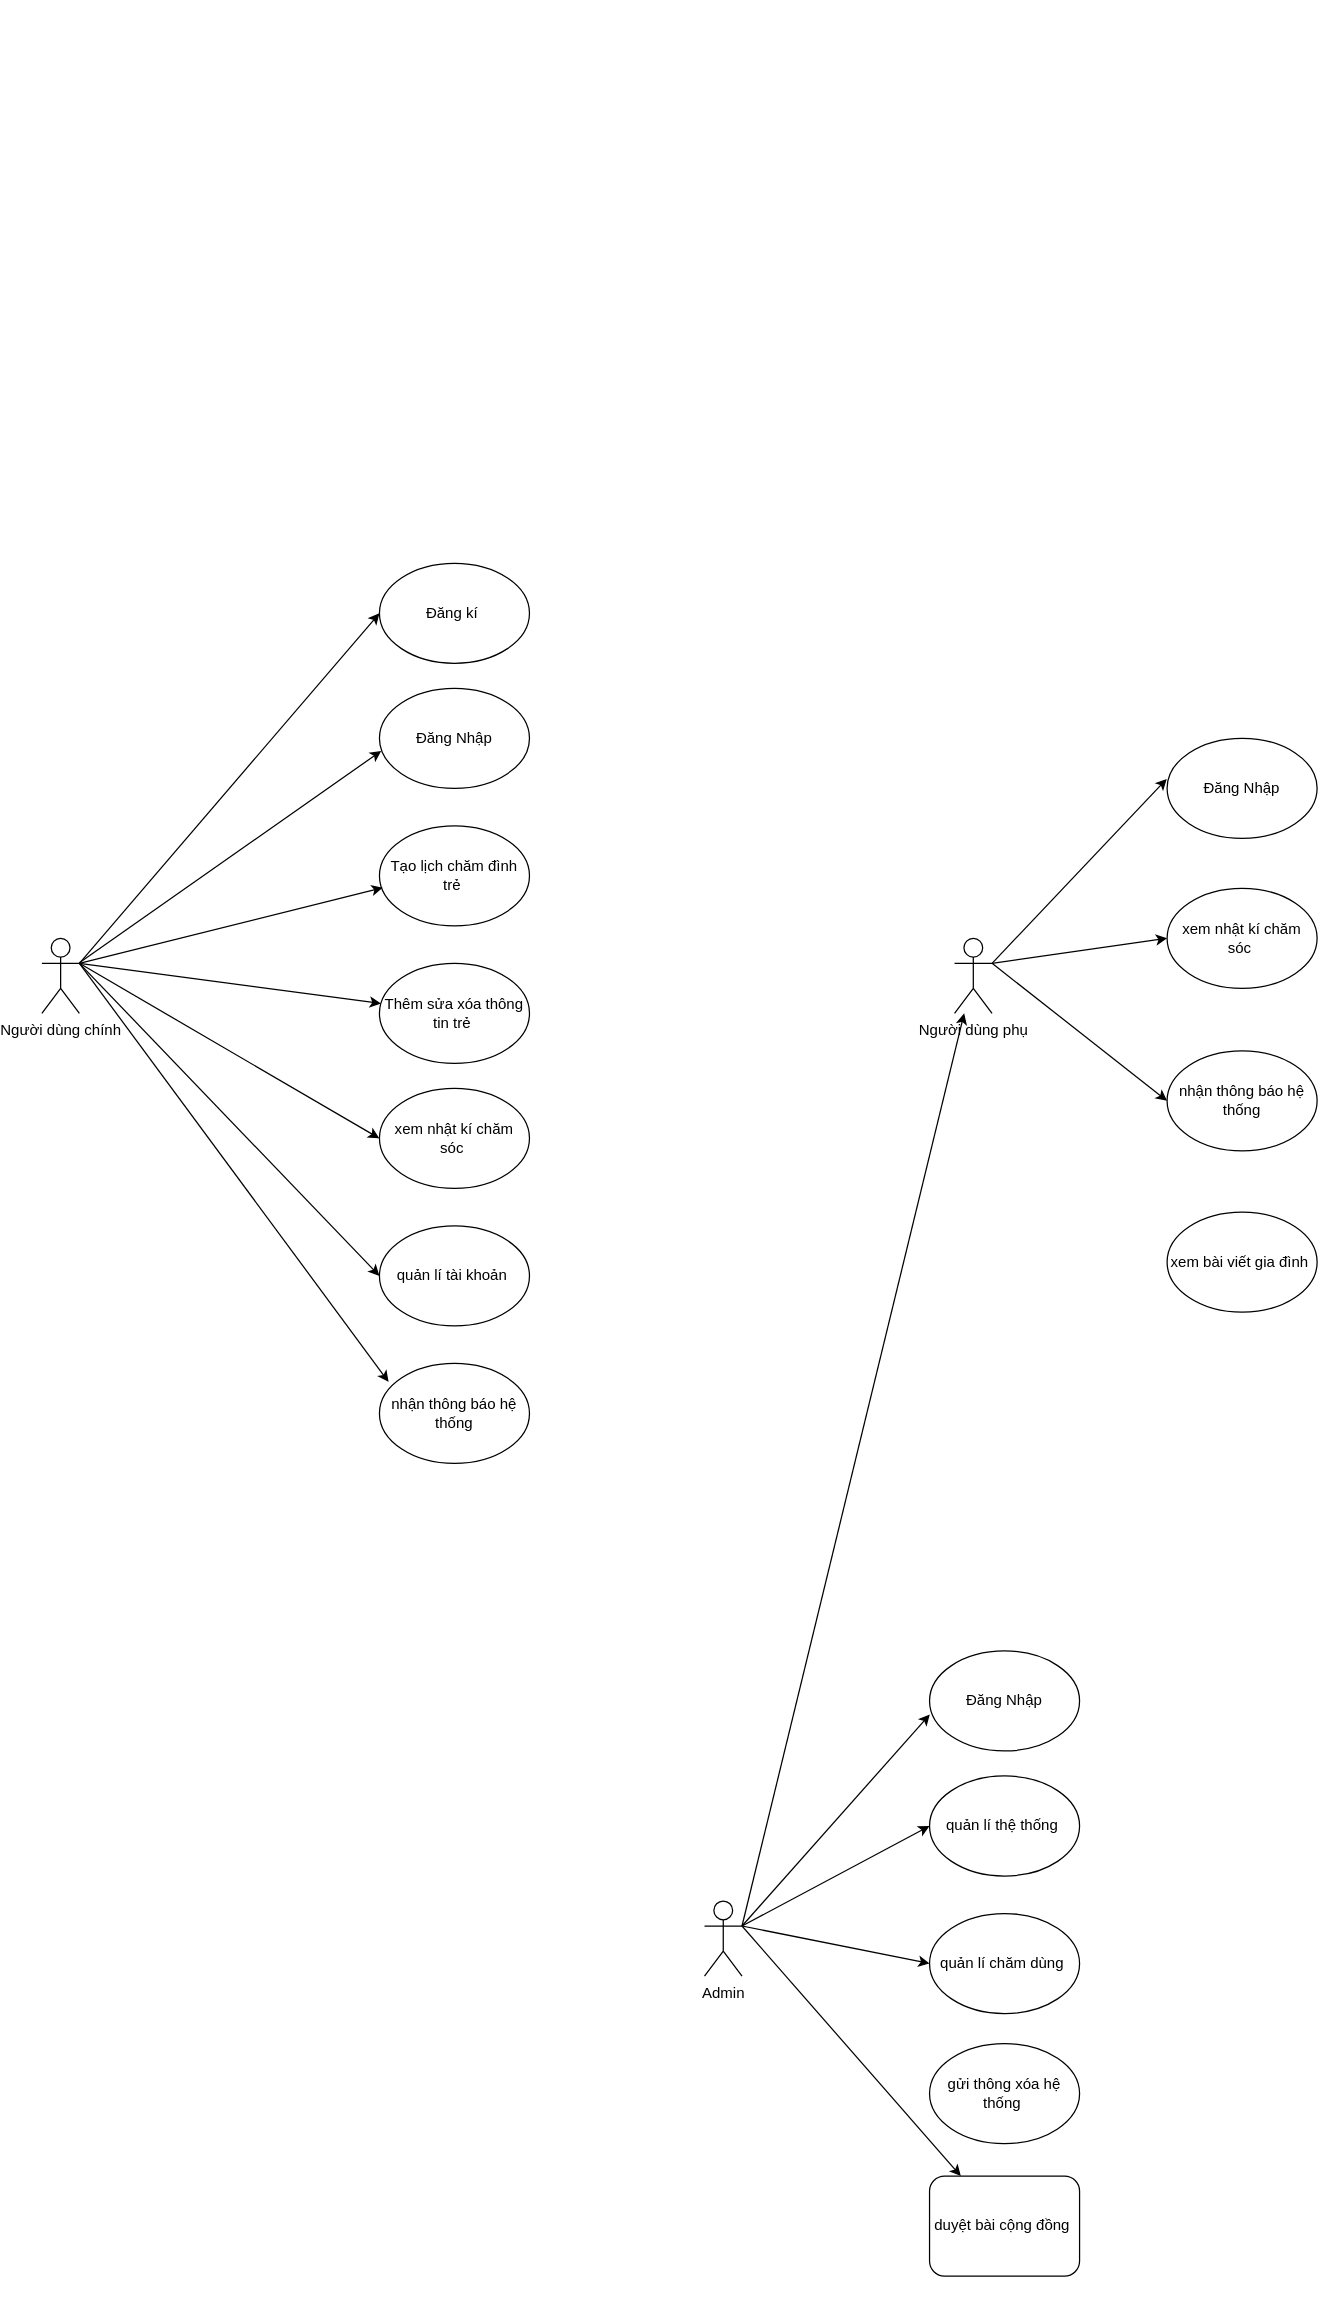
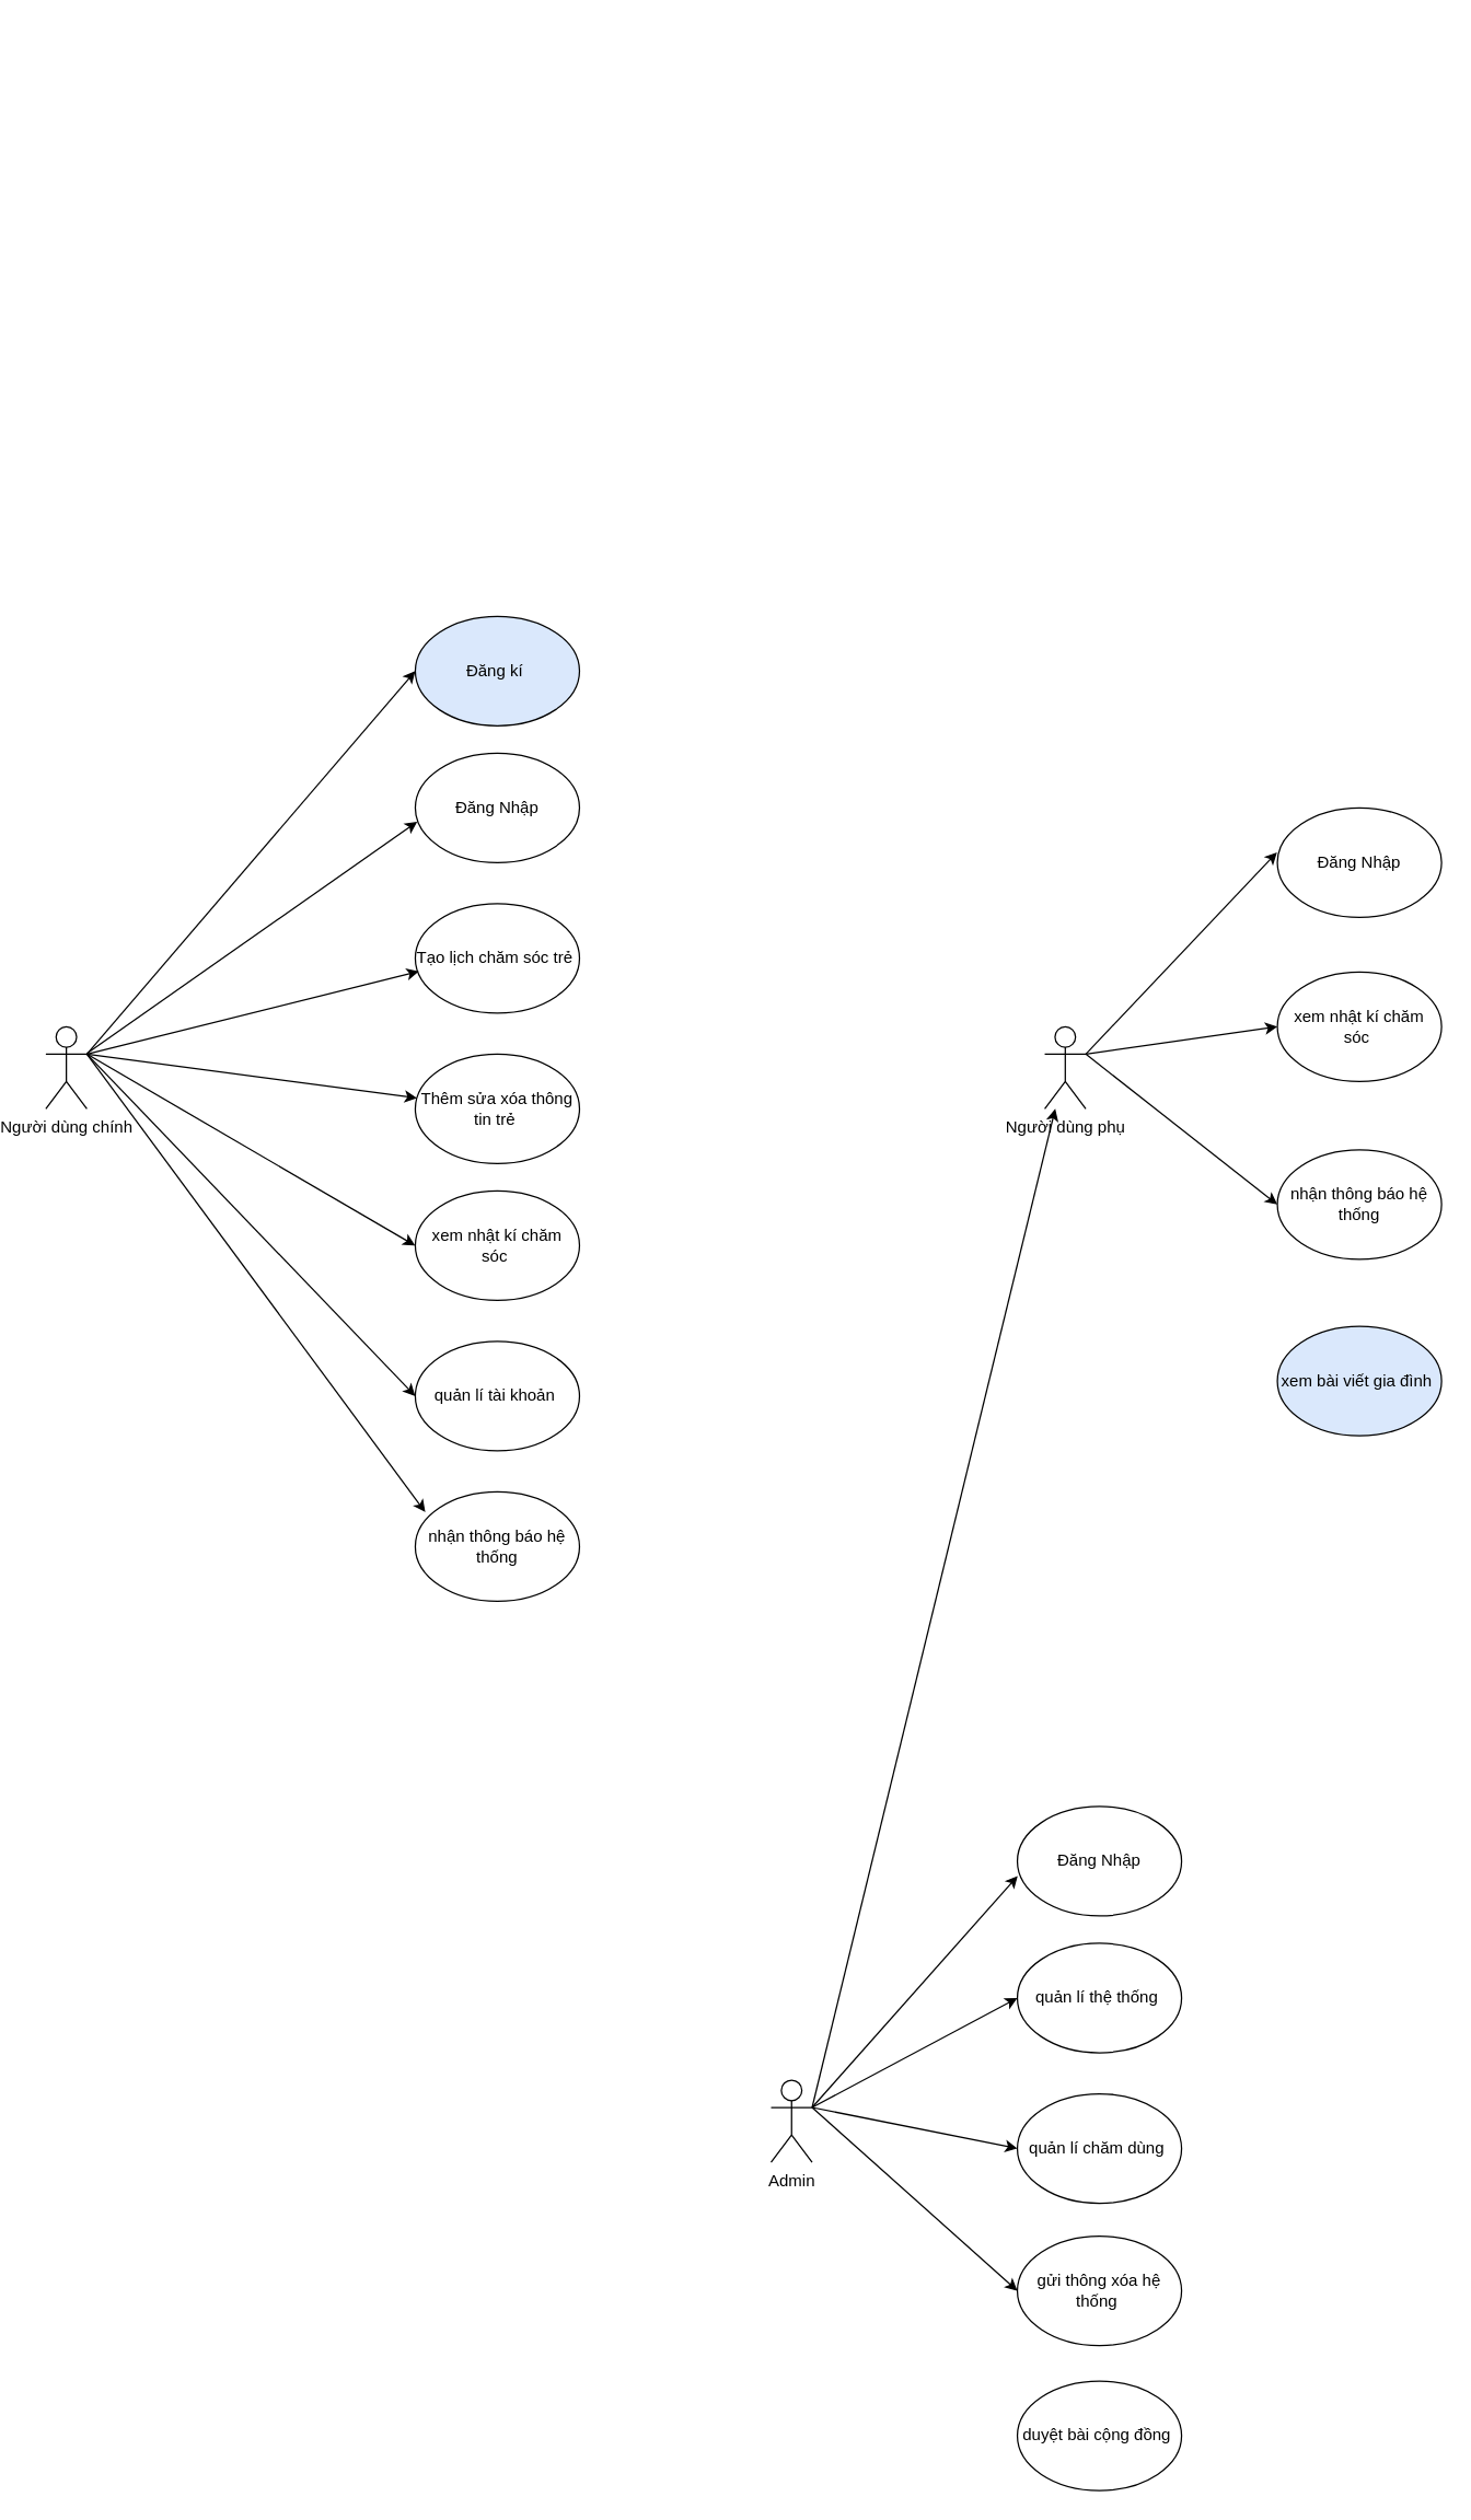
- <mxCell id="3" value="Đăng kí&amp;nbsp;" style="ellipse;whiteSpace=wrap;html=1;" parent="1" vertex="1"><mxGeometry x="290" y="450" width="120" height="80" as="geometry" /></mxCell>
+ <mxCell id="3" value="Đăng kí&amp;nbsp;" style="ellipse;whiteSpace=wrap;html=1;fillColor=#dae8fc;" parent="1" vertex="1"><mxGeometry x="290" y="450" width="120" height="80" as="geometry" /></mxCell>
- <mxCell id="6" value="Tạo lịch chăm đình trẻ&amp;nbsp;" style="ellipse;whiteSpace=wrap;html=1;" parent="1" vertex="1"><mxGeometry x="290" y="660" width="120" height="80" as="geometry" /></mxCell>
+ <mxCell id="6" value="Tạo lịch chăm sóc trẻ&amp;nbsp;" style="ellipse;whiteSpace=wrap;html=1;" parent="1" vertex="1"><mxGeometry x="290" y="660" width="120" height="80" as="geometry" /></mxCell>
- <mxCell id="21" value="xem bài viết gia đình&amp;nbsp;" style="ellipse;whiteSpace=wrap;html=1;" vertex="1" parent="1"><mxGeometry x="920" y="969" width="120" height="80" as="geometry" /></mxCell>
+ <mxCell id="21" value="xem bài viết gia đình&amp;nbsp;" style="ellipse;whiteSpace=wrap;html=1;fillColor=#dae8fc;" vertex="1" parent="1"><mxGeometry x="920" y="969" width="120" height="80" as="geometry" /></mxCell>
- <mxCell id="35" value="" style="endArrow=classic;html=1;rounded=0;exitX=1;exitY=0.333;exitDx=0;exitDy=0;exitPerimeter=0;" edge="1" parent="1" source="14" target="18"><mxGeometry width="50" height="50" relative="1" as="geometry"><mxPoint x="500" y="1790" as="sourcePoint" /><mxPoint x="741" y="1822" as="targetPoint" /></mxGeometry></mxCell>
+ <mxCell id="35" value="" style="endArrow=classic;html=1;rounded=0;exitX=1;exitY=0.333;exitDx=0;exitDy=0;exitPerimeter=0;entryX=0;entryY=0.5;entryDx=0;entryDy=0;" edge="1" parent="1" source="14" target="16"><mxGeometry width="50" height="50" relative="1" as="geometry"><mxPoint x="500" y="1790" as="sourcePoint" /><mxPoint x="741" y="1822" as="targetPoint" /></mxGeometry></mxCell>
- <mxCell id="18" value="duyệt bài cộng đồng&amp;nbsp;" style="whiteSpace=wrap;html=1;rounded=1;" parent="1" vertex="1"><mxGeometry x="730" y="1740" width="120" height="80" as="geometry" /></mxCell>
+ <mxCell id="18" value="duyệt bài cộng đồng&amp;nbsp;" style="ellipse;whiteSpace=wrap;html=1;" parent="1" vertex="1"><mxGeometry x="730" y="1740" width="120" height="80" as="geometry" /></mxCell>
